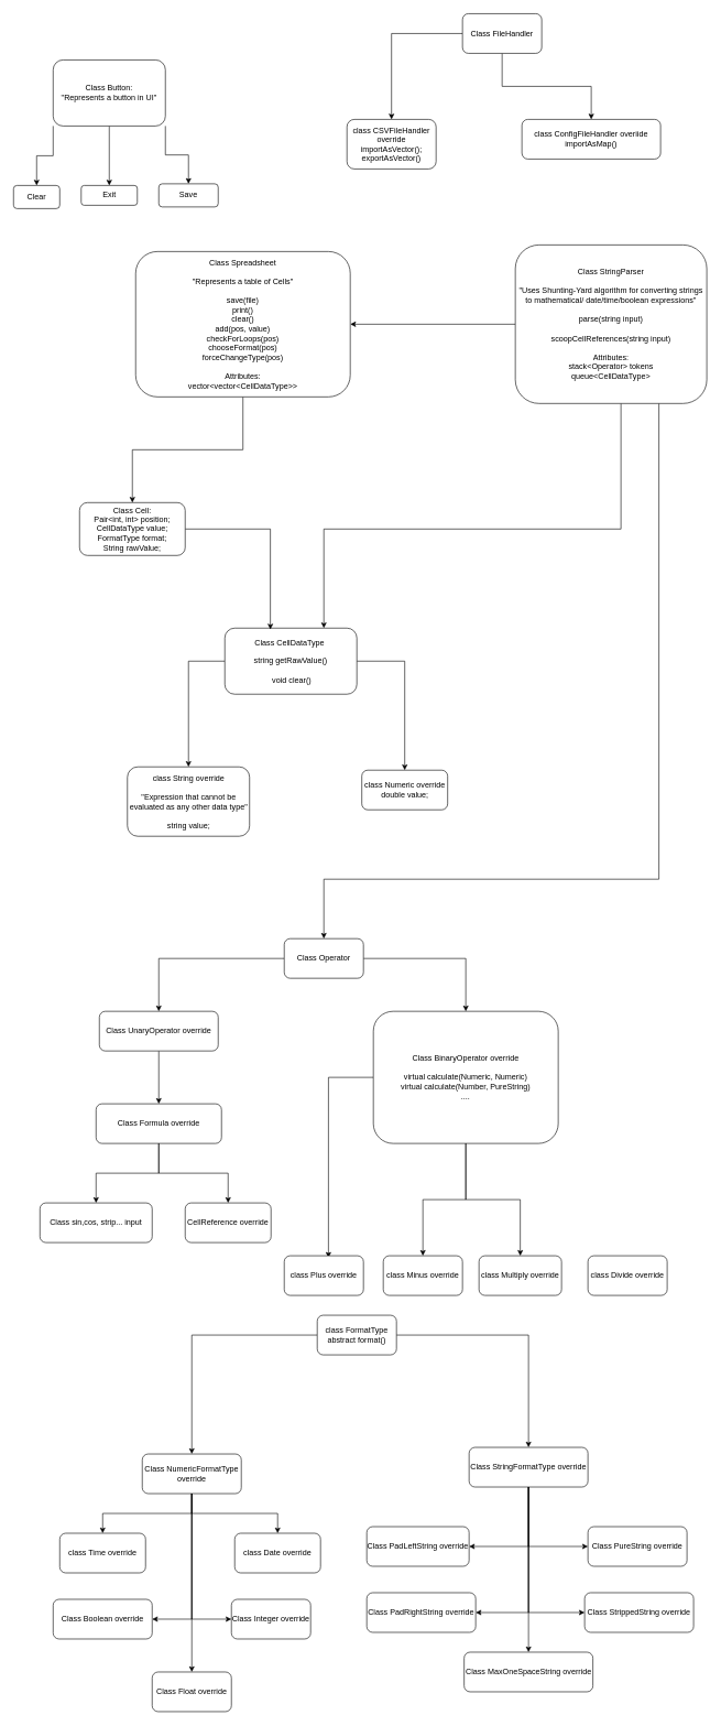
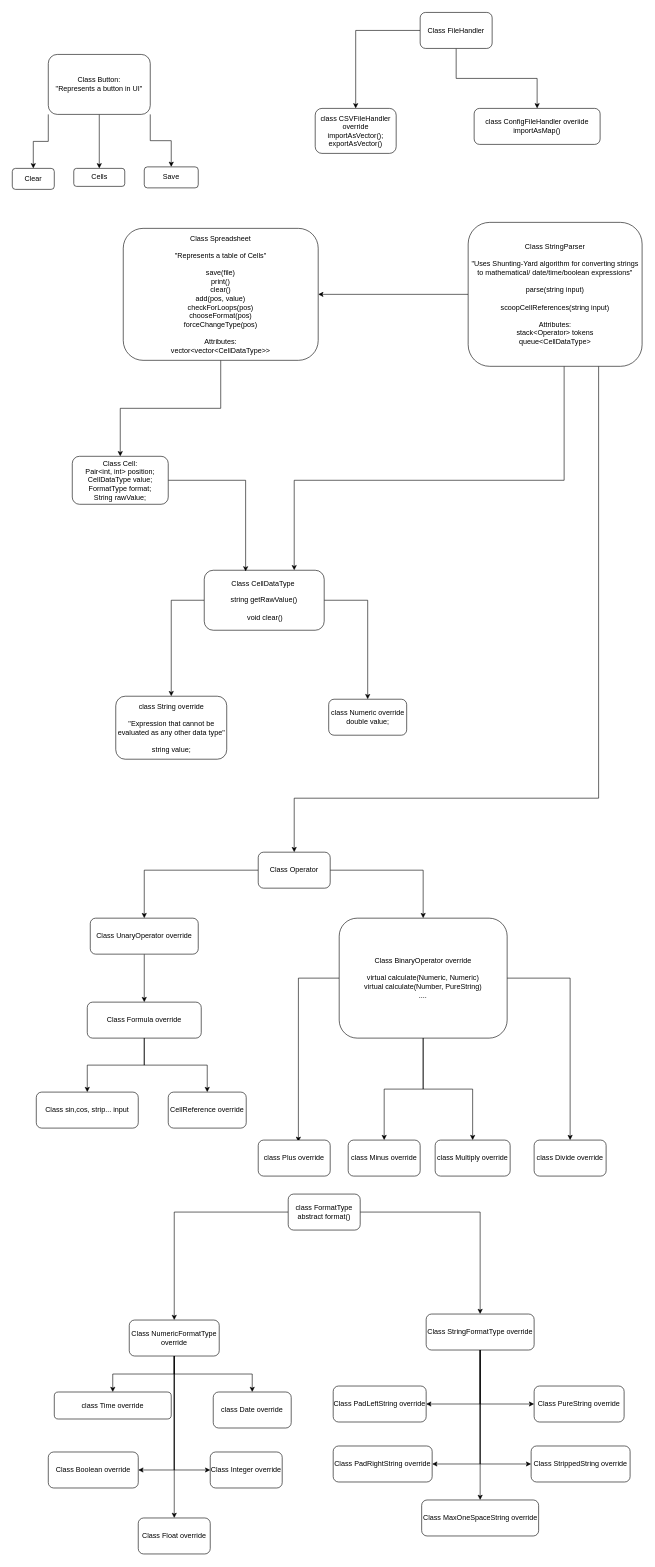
- <mxCell id="24" value="Exit" style="rounded=1;whiteSpace=wrap;html=1;" parent="1" vertex="1"><mxGeometry x="122.5" y="280" width="85" height="30" as="geometry" /></mxCell>
+ <mxCell id="24" value="Cells" style="rounded=1;whiteSpace=wrap;html=1;" parent="1" vertex="1"><mxGeometry x="122.5" y="280" width="85" height="30" as="geometry" /></mxCell>
+ <mxCell id="33" style="edgeStyle=orthogonalEdgeStyle;rounded=0;orthogonalLoop=1;jettySize=auto;html=1;entryX=0.5;entryY=0;entryDx=0;entryDy=0;" parent="1" source="34" target="38" edge="1"><mxGeometry relative="1" as="geometry" /></mxCell>
- <mxCell id="12" value="class Time override" style="rounded=1;whiteSpace=wrap;html=1;" parent="1" vertex="1"><mxGeometry x="90" y="2320" width="130" height="60" as="geometry" /></mxCell>
+ <mxCell id="12" value="class Time override" style="rounded=1;whiteSpace=wrap;html=1;" parent="1" vertex="1"><mxGeometry x="90" y="2320" width="195" height="45" as="geometry" /></mxCell>
